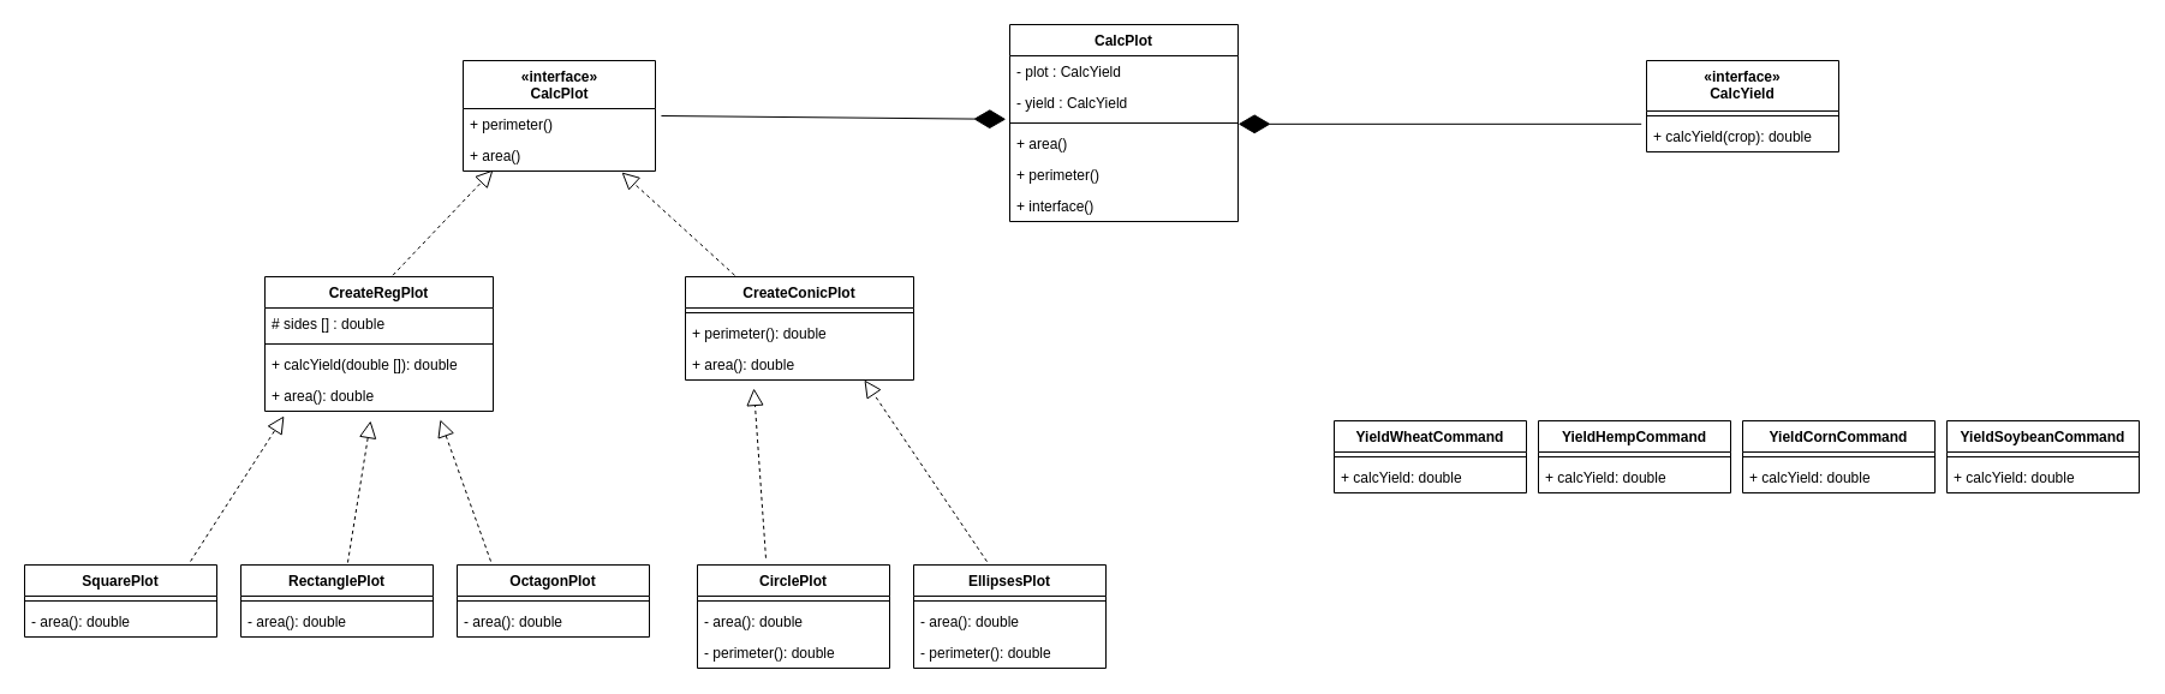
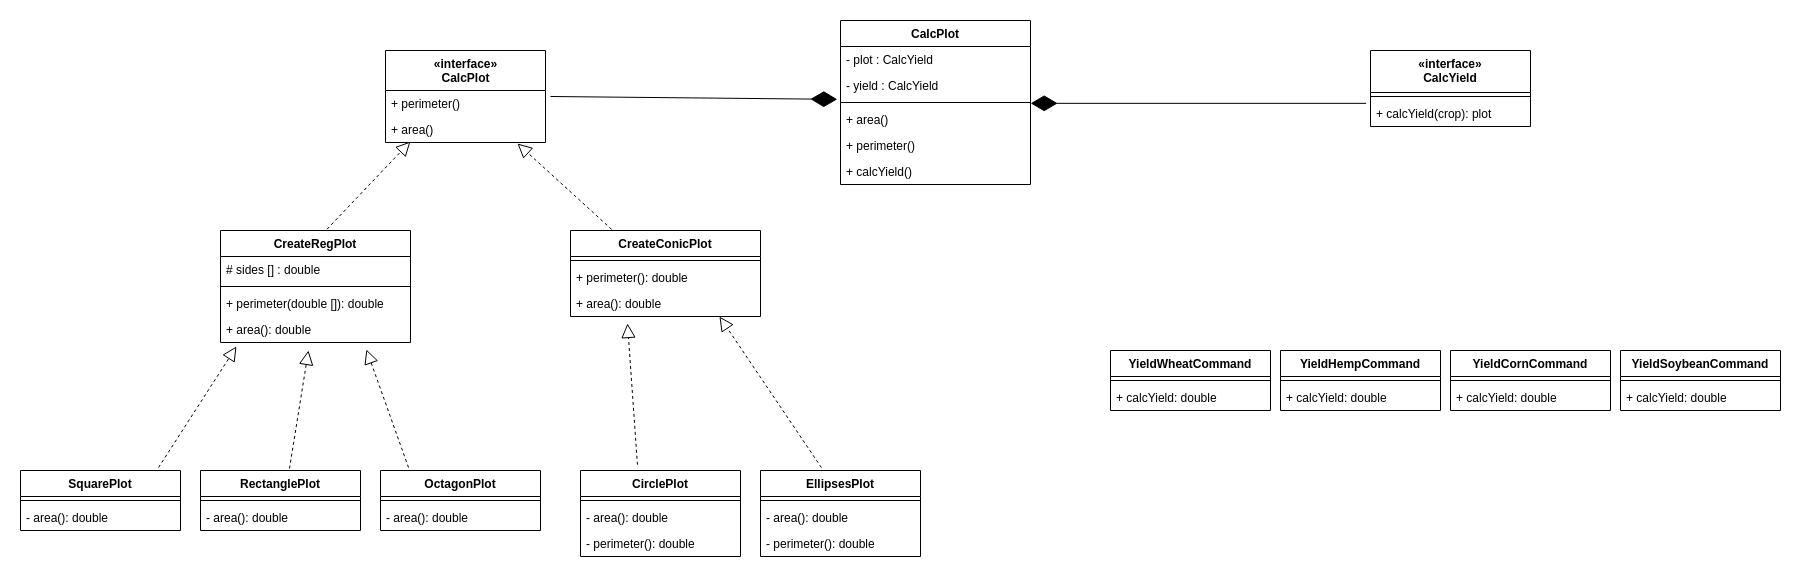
- <mxCell id="12" value="+ calcYield(crop): double" style="text;strokeColor=none;fillColor=none;align=left;verticalAlign=top;spacingLeft=4;spacingRight=4;overflow=hidden;rotatable=0;points=[[0,0.5],[1,0.5]];portConstraint=eastwest;" vertex="1" parent="10"><mxGeometry y="50" width="160" height="26" as="geometry" /></mxCell>
+ <mxCell id="12" value="+ calcYield(crop): plot" style="text;strokeColor=none;fillColor=none;align=left;verticalAlign=top;spacingLeft=4;spacingRight=4;overflow=hidden;rotatable=0;points=[[0,0.5],[1,0.5]];portConstraint=eastwest;" vertex="1" parent="10"><mxGeometry y="50" width="160" height="26" as="geometry" /></mxCell>
- <mxCell id="59" value="+ interface()" style="text;strokeColor=none;fillColor=none;align=left;verticalAlign=top;spacingLeft=4;spacingRight=4;overflow=hidden;rotatable=0;points=[[0,0.5],[1,0.5]];portConstraint=eastwest;" vertex="1" parent="53"><mxGeometry y="138" width="190" height="26" as="geometry" /></mxCell>
+ <mxCell id="59" value="+ calcYield()" style="text;strokeColor=none;fillColor=none;align=left;verticalAlign=top;spacingLeft=4;spacingRight=4;overflow=hidden;rotatable=0;points=[[0,0.5],[1,0.5]];portConstraint=eastwest;" vertex="1" parent="53"><mxGeometry y="138" width="190" height="26" as="geometry" /></mxCell>
- <mxCell id="8" value="+ calcYield(double []): double" style="text;strokeColor=none;fillColor=none;align=left;verticalAlign=top;spacingLeft=4;spacingRight=4;overflow=hidden;rotatable=0;points=[[0,0.5],[1,0.5]];portConstraint=eastwest;" vertex="1" parent="5"><mxGeometry y="60" width="190" height="26" as="geometry" /></mxCell>
+ <mxCell id="8" value="+ perimeter(double []): double" style="text;strokeColor=none;fillColor=none;align=left;verticalAlign=top;spacingLeft=4;spacingRight=4;overflow=hidden;rotatable=0;points=[[0,0.5],[1,0.5]];portConstraint=eastwest;" vertex="1" parent="5"><mxGeometry y="60" width="190" height="26" as="geometry" /></mxCell>
